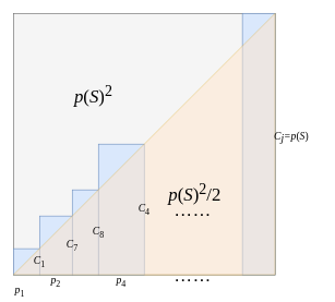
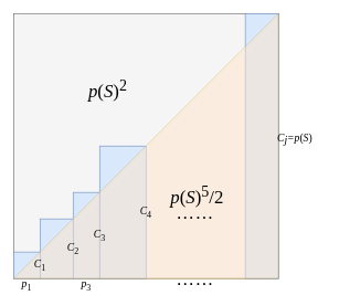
- <mxCell id="15" value="&lt;font face=&quot;CMU Serif&quot; style=&quot;font-size: 28px&quot;&gt;&lt;span style=&quot;font-style: italic&quot;&gt;p&lt;/span&gt;&lt;span&gt;(&lt;i&gt;S&lt;/i&gt;)&lt;/span&gt;&lt;span&gt;&lt;sup&gt;2&lt;/sup&gt;&lt;/span&gt;&lt;/font&gt;" style="text;html=1;strokeColor=none;fillColor=none;align=center;verticalAlign=middle;whiteSpace=wrap;rounded=0;" parent="1" vertex="1"><mxGeometry x="85" y="120" width="115" height="50" as="geometry" /></mxCell>
+ <mxCell id="15" value="&lt;font face=&quot;CMU Serif&quot; style=&quot;font-size: 28px&quot;&gt;&lt;span style=&quot;font-style: italic&quot;&gt;p&lt;/span&gt;&lt;span&gt;(&lt;i&gt;S&lt;/i&gt;)&lt;/span&gt;&lt;span&gt;&lt;sup&gt;2&lt;/sup&gt;&lt;/span&gt;&lt;/font&gt;" style="text;html=1;strokeColor=none;fillColor=none;align=center;verticalAlign=middle;whiteSpace=wrap;rounded=0;" parent="1" vertex="1"><mxGeometry x="105" y="110" width="115" height="50" as="geometry" /></mxCell>
- <mxCell id="16" value="&lt;font face=&quot;CMU Serif&quot; style=&quot;font-size: 28px&quot;&gt;&lt;span style=&quot;font-style: italic&quot;&gt;p&lt;/span&gt;(&lt;i&gt;S&lt;/i&gt;)&lt;sup&gt;2&lt;/sup&gt;/2&lt;/font&gt;" style="text;html=1;strokeColor=none;fillColor=none;align=center;verticalAlign=middle;whiteSpace=wrap;rounded=0;" parent="1" vertex="1"><mxGeometry x="240" y="270" width="115" height="50" as="geometry" /></mxCell>
+ <mxCell id="16" value="&lt;font face=&quot;CMU Serif&quot; style=&quot;font-size: 28px&quot;&gt;&lt;span style=&quot;font-style: italic&quot;&gt;p&lt;/span&gt;(&lt;i&gt;S&lt;/i&gt;)&lt;sup&gt;5&lt;/sup&gt;/2&lt;/font&gt;" style="text;html=1;strokeColor=none;fillColor=none;align=center;verticalAlign=middle;whiteSpace=wrap;rounded=0;" parent="1" vertex="1"><mxGeometry x="240" y="270" width="115" height="50" as="geometry" /></mxCell>
- <mxCell id="19" value="&lt;font face=&quot;CMU Serif&quot; style=&quot;font-size: 16px&quot;&gt;&lt;i&gt;C&lt;/i&gt;&lt;sub&gt;8&lt;/sub&gt;&lt;/font&gt;" style="text;html=1;strokeColor=none;fillColor=none;align=center;verticalAlign=middle;whiteSpace=wrap;rounded=0;" parent="1" vertex="1"><mxGeometry x="130" y="345" width="40" height="20" as="geometry" /></mxCell>
+ <mxCell id="19" value="&lt;font face=&quot;CMU Serif&quot; style=&quot;font-size: 16px&quot;&gt;&lt;i&gt;C&lt;/i&gt;&lt;sub&gt;3&lt;/sub&gt;&lt;/font&gt;" style="text;html=1;strokeColor=none;fillColor=none;align=center;verticalAlign=middle;whiteSpace=wrap;rounded=0;" parent="1" vertex="1"><mxGeometry x="130" y="345" width="40" height="20" as="geometry" /></mxCell>
- <mxCell id="18" value="&lt;font face=&quot;CMU Serif&quot; style=&quot;font-size: 16px&quot;&gt;&lt;i&gt;C&lt;/i&gt;&lt;sub&gt;7&lt;/sub&gt;&lt;/font&gt;" style="text;html=1;strokeColor=none;fillColor=none;align=center;verticalAlign=middle;whiteSpace=wrap;rounded=0;" parent="1" vertex="1"><mxGeometry x="90" y="365" width="40" height="20" as="geometry" /></mxCell>
+ <mxCell id="18" value="&lt;font face=&quot;CMU Serif&quot; style=&quot;font-size: 16px&quot;&gt;&lt;i&gt;C&lt;/i&gt;&lt;sub&gt;2&lt;/sub&gt;&lt;/font&gt;" style="text;html=1;strokeColor=none;fillColor=none;align=center;verticalAlign=middle;whiteSpace=wrap;rounded=0;" parent="1" vertex="1"><mxGeometry x="90" y="365" width="40" height="20" as="geometry" /></mxCell>
- <mxCell id="10" value="&lt;font face=&quot;CMU Serif&quot; style=&quot;font-size: 16px&quot;&gt;&lt;i&gt;p&lt;/i&gt;&lt;sub&gt;2&lt;/sub&gt;&lt;/font&gt;" style="text;html=1;strokeColor=none;fillColor=none;align=center;verticalAlign=middle;whiteSpace=wrap;rounded=0;" parent="1" vertex="1"><mxGeometry x="60" y="420" width="50" height="20" as="geometry" /></mxCell>
+ <mxCell id="11" value="&lt;font face=&quot;CMU Serif&quot; style=&quot;font-size: 16px&quot;&gt;&lt;i&gt;p&lt;/i&gt;&lt;sub&gt;3&lt;/sub&gt;&lt;/font&gt;" style="text;html=1;strokeColor=none;fillColor=none;align=center;verticalAlign=middle;whiteSpace=wrap;rounded=0;" parent="1" vertex="1"><mxGeometry x="110" y="420" width="40" height="20" as="geometry" /></mxCell>
- <mxCell id="12" value="&lt;font face=&quot;CMU Serif&quot; style=&quot;font-size: 16px&quot;&gt;&lt;i&gt;p&lt;/i&gt;&lt;sub&gt;4&lt;/sub&gt;&lt;/font&gt;" style="text;html=1;strokeColor=none;fillColor=none;align=center;verticalAlign=middle;whiteSpace=wrap;rounded=0;" parent="1" vertex="1"><mxGeometry x="150" y="420" width="70" height="20" as="geometry" /></mxCell>
- <mxCell id="9" value="&lt;font face=&quot;CMU Serif&quot; style=&quot;font-size: 16px&quot;&gt;&lt;i&gt;p&lt;/i&gt;&lt;sub&gt;1&lt;/sub&gt;&lt;/font&gt;" style="text;html=1;strokeColor=none;fillColor=none;align=center;verticalAlign=middle;whiteSpace=wrap;rounded=0;" parent="1" vertex="1"><mxGeometry x="10" y="435" width="40" height="20" as="geometry" /></mxCell>
+ <mxCell id="9" value="&lt;font face=&quot;CMU Serif&quot; style=&quot;font-size: 16px&quot;&gt;&lt;i&gt;p&lt;/i&gt;&lt;sub&gt;1&lt;/sub&gt;&lt;/font&gt;" style="text;html=1;strokeColor=none;fillColor=none;align=center;verticalAlign=middle;whiteSpace=wrap;rounded=0;" parent="1" vertex="1"><mxGeometry x="20" y="420" width="40" height="20" as="geometry" /></mxCell>
